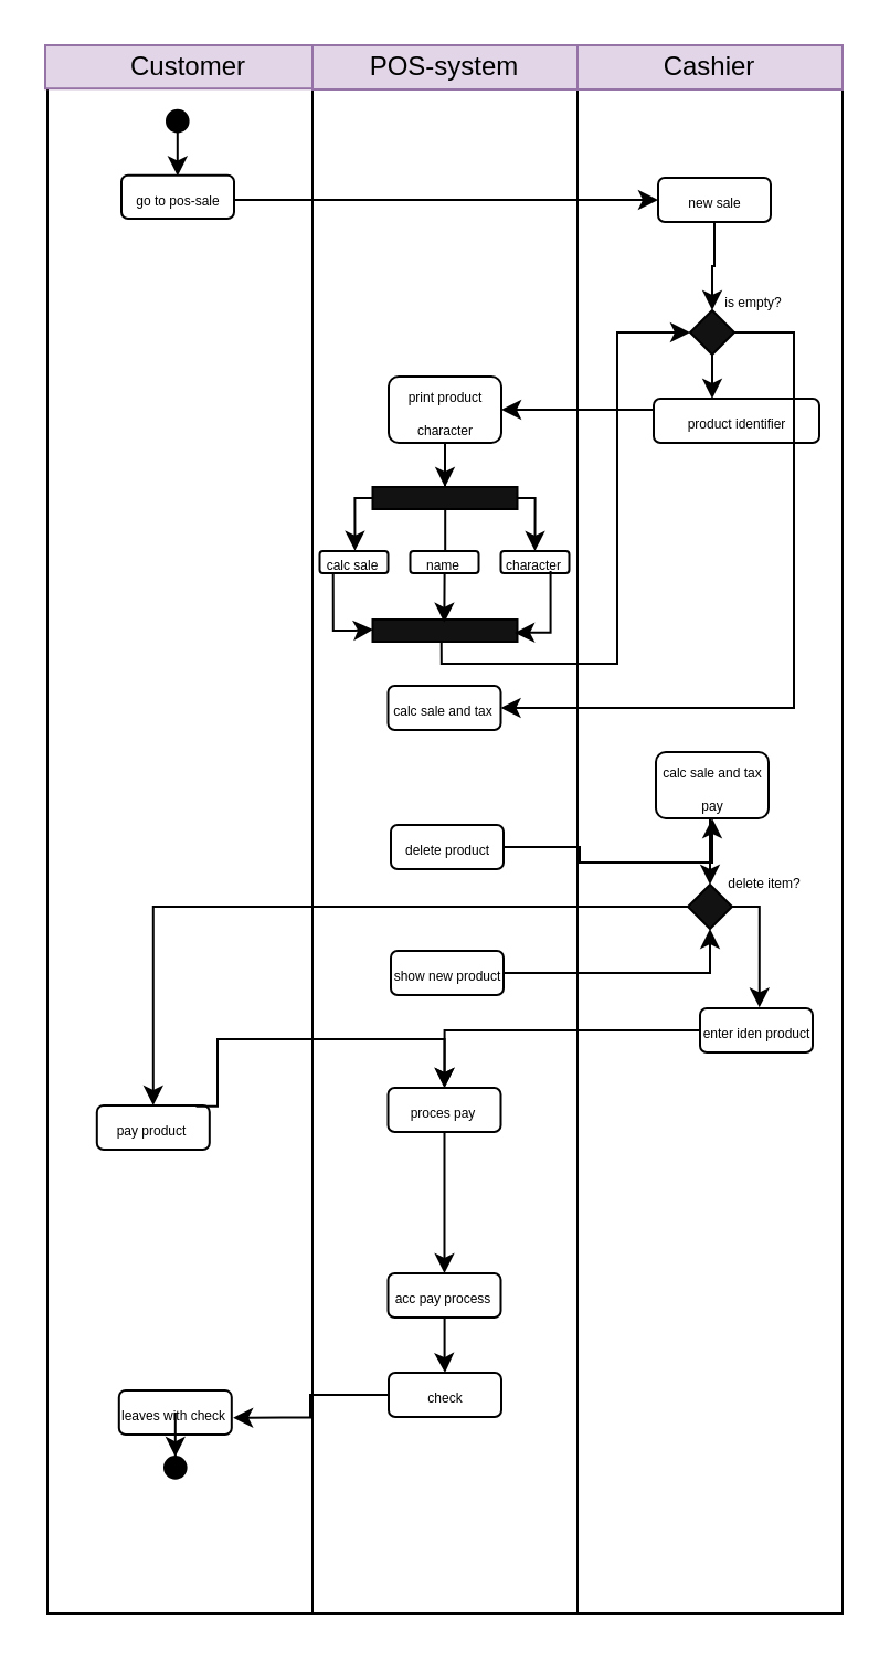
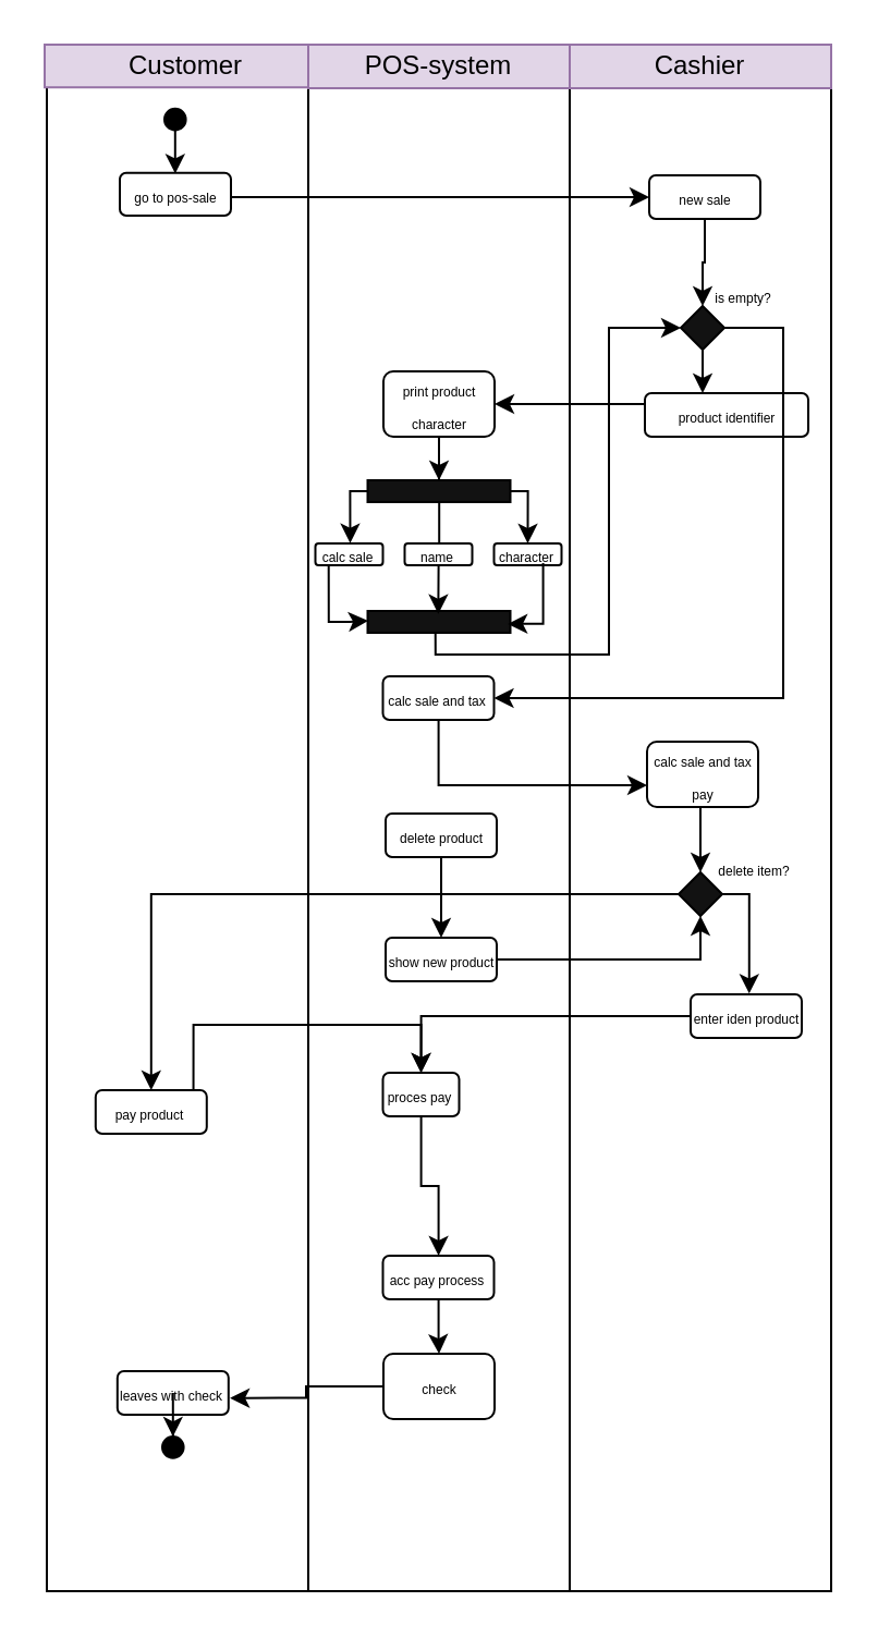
+ <mxCell id="49" style="edgeStyle=orthogonalEdgeStyle;rounded=0;orthogonalLoop=1;jettySize=auto;html=1;" edge="1" parent="1" source="34" target="9"><mxGeometry relative="1" as="geometry"><Array as="points"><mxPoint x="201" y="360" /></Array></mxGeometry></mxCell>
- <mxCell id="60" style="edgeStyle=orthogonalEdgeStyle;rounded=0;orthogonalLoop=1;jettySize=auto;html=1;" edge="1" parent="1" source="42" target="9"><mxGeometry relative="1" as="geometry" /></mxCell>
+ <mxCell id="60" style="edgeStyle=orthogonalEdgeStyle;rounded=0;orthogonalLoop=1;jettySize=auto;html=1;" edge="1" parent="1" source="42" target="59"><mxGeometry relative="1" as="geometry" /></mxCell>
- <mxCell id="36" value="&lt;span style=&quot;font-size: 6px;&quot;&gt;proces pay&lt;/span&gt;" style="rounded=1;whiteSpace=wrap;html=1;" vertex="1" parent="21"><mxGeometry x="34.25" y="472" width="51" height="20" as="geometry" /></mxCell>
+ <mxCell id="36" value="&lt;span style=&quot;font-size: 6px;&quot;&gt;proces pay&lt;/span&gt;" style="rounded=1;whiteSpace=wrap;html=1;" vertex="1" parent="21"><mxGeometry x="34.25" y="472" width="35" height="20" as="geometry" /></mxCell>
- <mxCell id="43" value="&lt;span style=&quot;font-size: 6px;&quot;&gt;check&lt;/span&gt;" style="rounded=1;whiteSpace=wrap;html=1;" vertex="1" parent="21"><mxGeometry x="34.5" y="601" width="51" height="20" as="geometry" /></mxCell>
+ <mxCell id="43" value="&lt;span style=&quot;font-size: 6px;&quot;&gt;check&lt;/span&gt;" style="rounded=1;whiteSpace=wrap;html=1;" vertex="1" parent="21"><mxGeometry x="34.5" y="601" width="51" height="30" as="geometry" /></mxCell>
